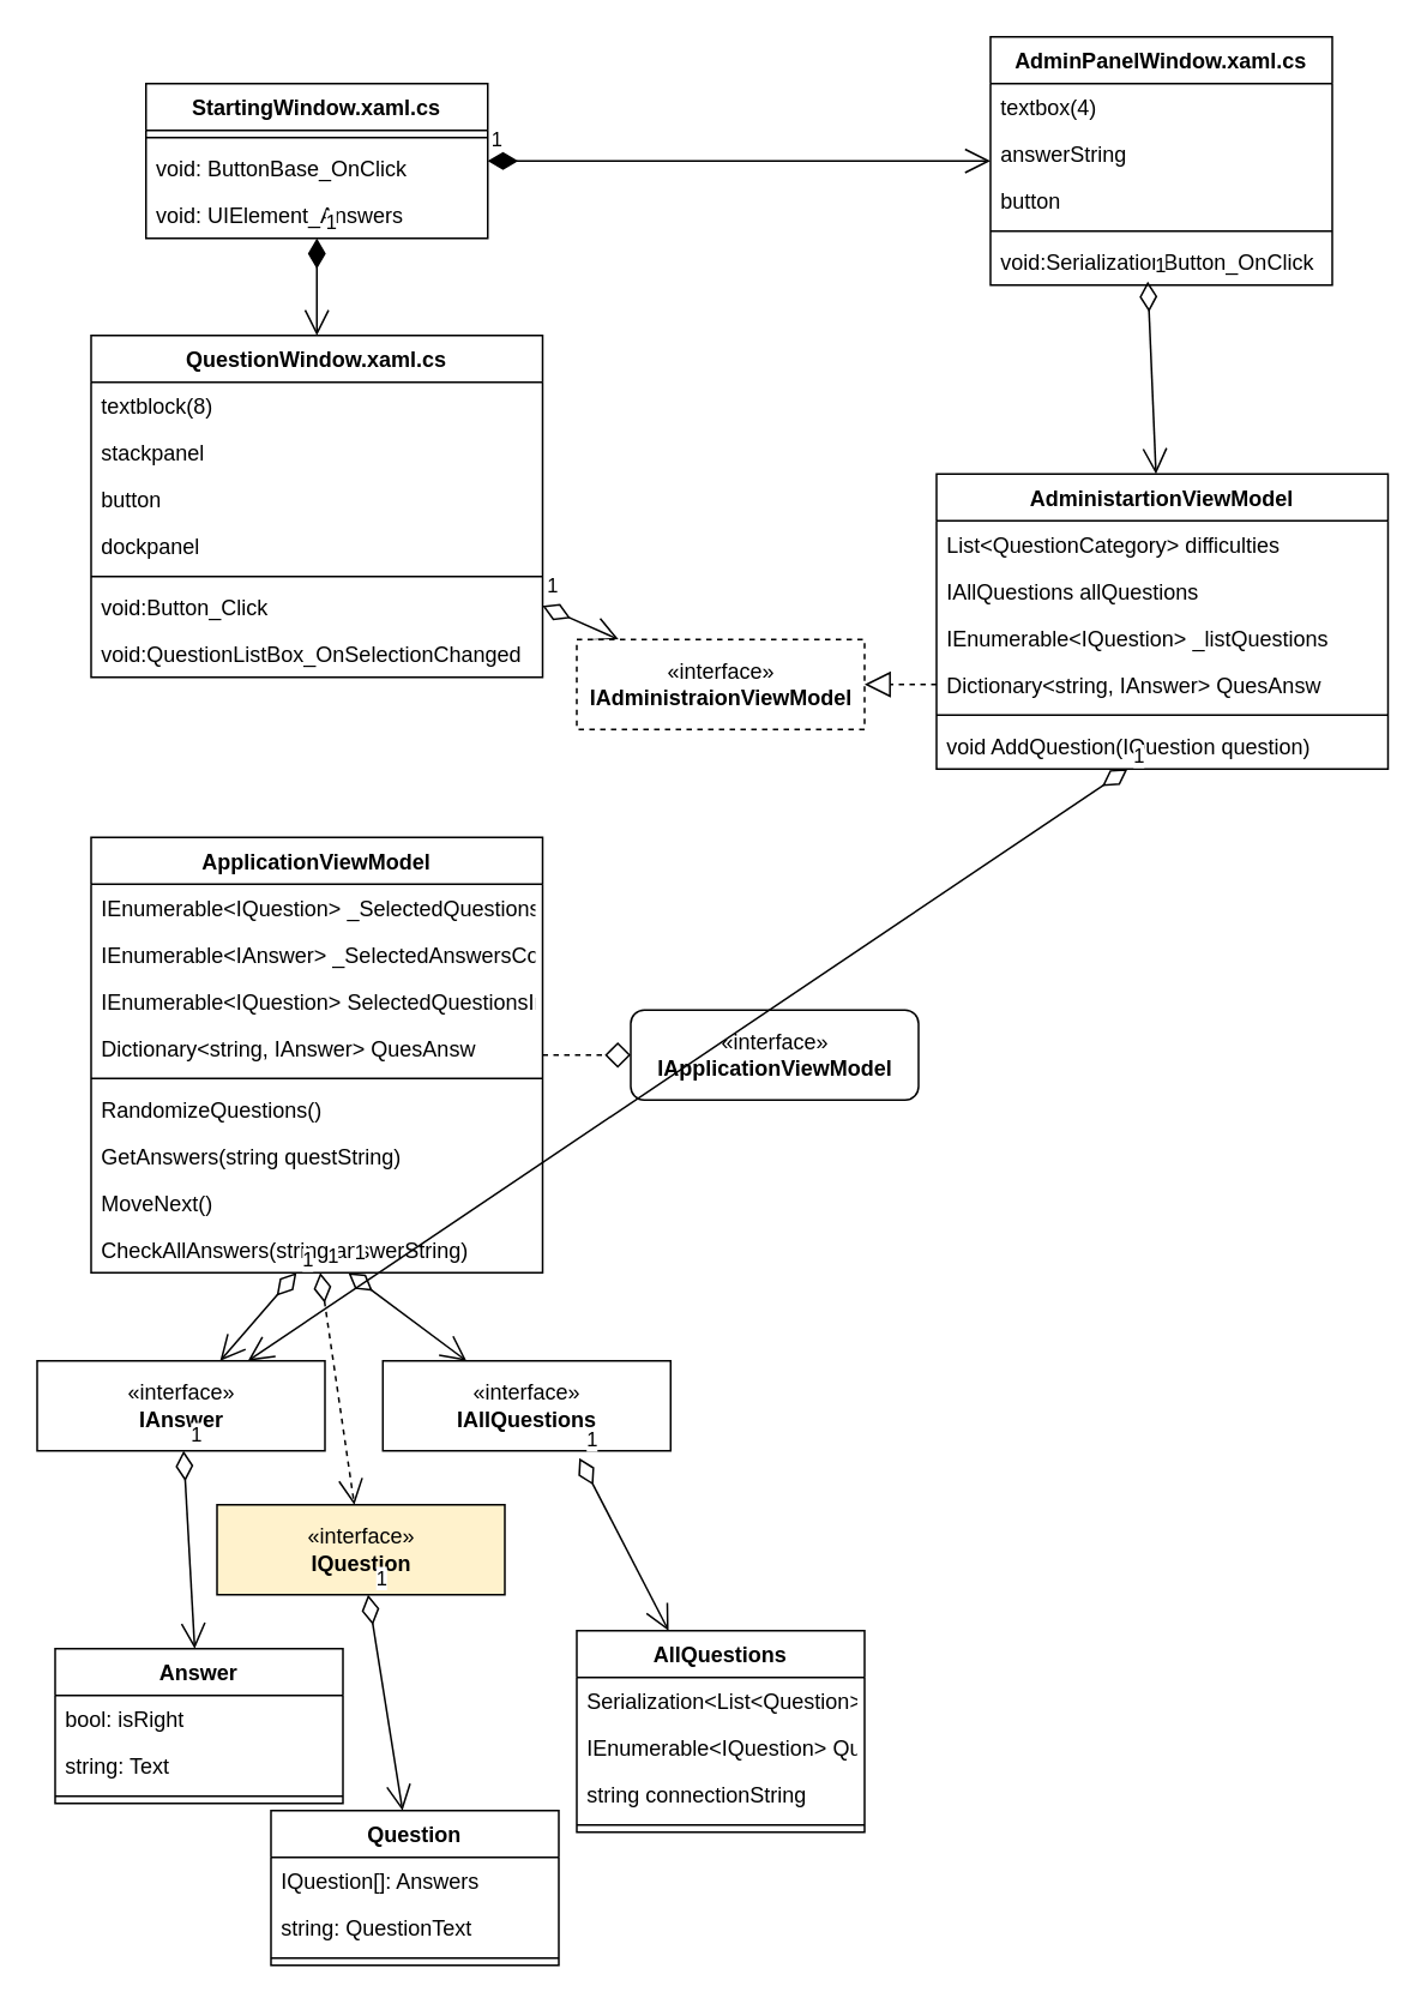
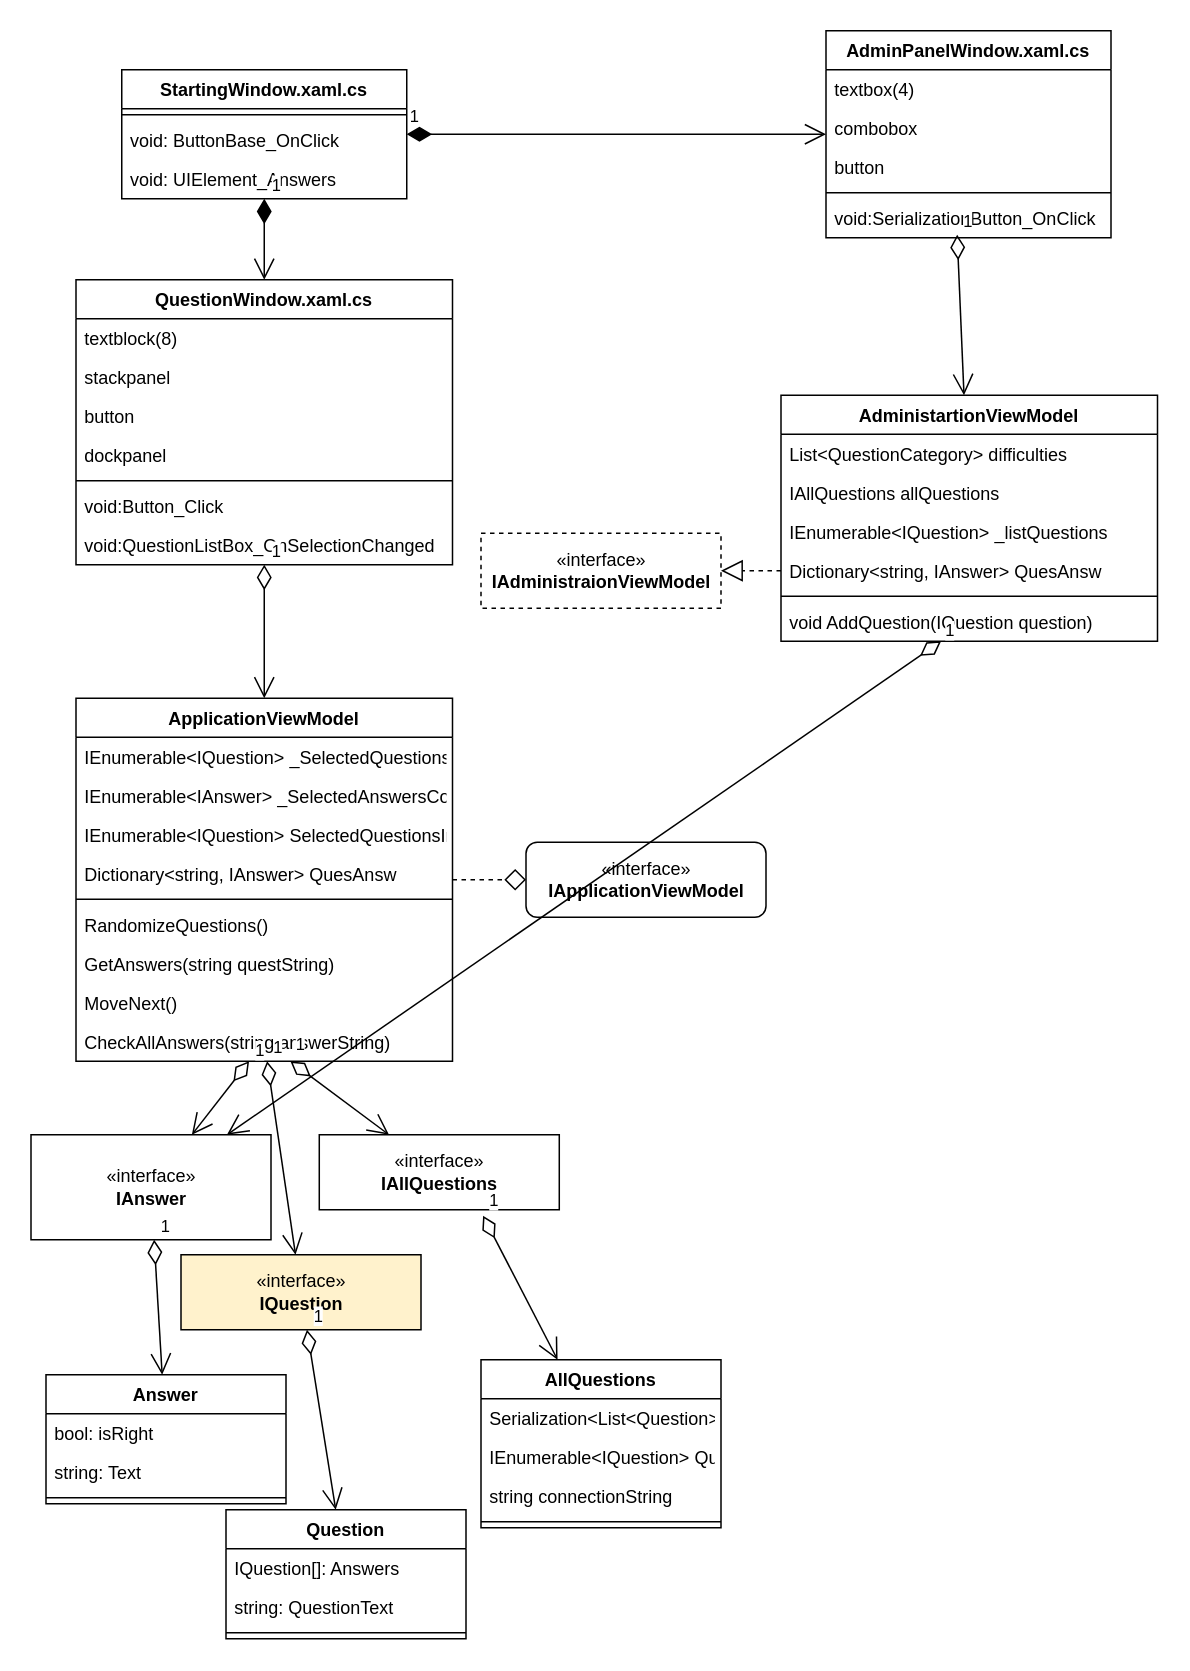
- <mxCell id="11" value="answerString" style="text;strokeColor=none;fillColor=none;align=left;verticalAlign=top;spacingLeft=4;spacingRight=4;overflow=hidden;rotatable=0;points=[[0,0.5],[1,0.5]];portConstraint=eastwest;" vertex="1" parent="9"><mxGeometry y="52" width="190" height="26" as="geometry" /></mxCell>
+ <mxCell id="11" value="combobox" style="text;strokeColor=none;fillColor=none;align=left;verticalAlign=top;spacingLeft=4;spacingRight=4;overflow=hidden;rotatable=0;points=[[0,0.5],[1,0.5]];portConstraint=eastwest;" vertex="1" parent="9"><mxGeometry y="52" width="190" height="26" as="geometry" /></mxCell>
- <mxCell id="53" value="1" style="endArrow=open;html=1;endSize=12;startArrow=diamondThin;startSize=14;startFill=0;align=left;verticalAlign=bottom;" edge="1" parent="1" source="42" target="66"><mxGeometry x="-1" y="3" relative="1" as="geometry"><mxPoint x="340" y="416" as="sourcePoint" /><mxPoint x="176" y="476" as="targetPoint" /></mxGeometry></mxCell>
+ <mxCell id="53" value="1" style="endArrow=open;html=1;endSize=12;startArrow=diamondThin;startSize=14;startFill=0;align=left;verticalAlign=bottom;" edge="1" parent="1" source="42" target="32"><mxGeometry x="-1" y="3" relative="1" as="geometry"><mxPoint x="340" y="416" as="sourcePoint" /><mxPoint x="176" y="476" as="targetPoint" /></mxGeometry></mxCell>
- <mxCell id="58" value="1" style="endArrow=open;html=1;endSize=12;startArrow=diamondThin;startSize=14;startFill=0;align=left;verticalAlign=bottom;dashed=1;" edge="1" parent="1" target="59" source="41"><mxGeometry x="-1" y="3" relative="1" as="geometry"><mxPoint x="311.424" y="716" as="sourcePoint" /><mxPoint x="270" y="854" as="targetPoint" /></mxGeometry></mxCell>
+ <mxCell id="58" value="1" style="endArrow=open;html=1;endSize=12;startArrow=diamondThin;startSize=14;startFill=0;align=left;verticalAlign=bottom;" edge="1" parent="1" target="59" source="41"><mxGeometry x="-1" y="3" relative="1" as="geometry"><mxPoint x="311.424" y="716" as="sourcePoint" /><mxPoint x="270" y="854" as="targetPoint" /></mxGeometry></mxCell>
- <mxCell id="57" value="«interface»&lt;br&gt;&lt;b&gt;IAnswer&lt;/b&gt;" style="html=1;" vertex="1" parent="1"><mxGeometry x="20" y="756" width="160" height="50" as="geometry" /></mxCell>
+ <mxCell id="57" value="«interface»&lt;br&gt;&lt;b&gt;IAnswer&lt;/b&gt;" style="html=1;" vertex="1" parent="1"><mxGeometry x="20" y="756" width="160" height="70" as="geometry" /></mxCell>
